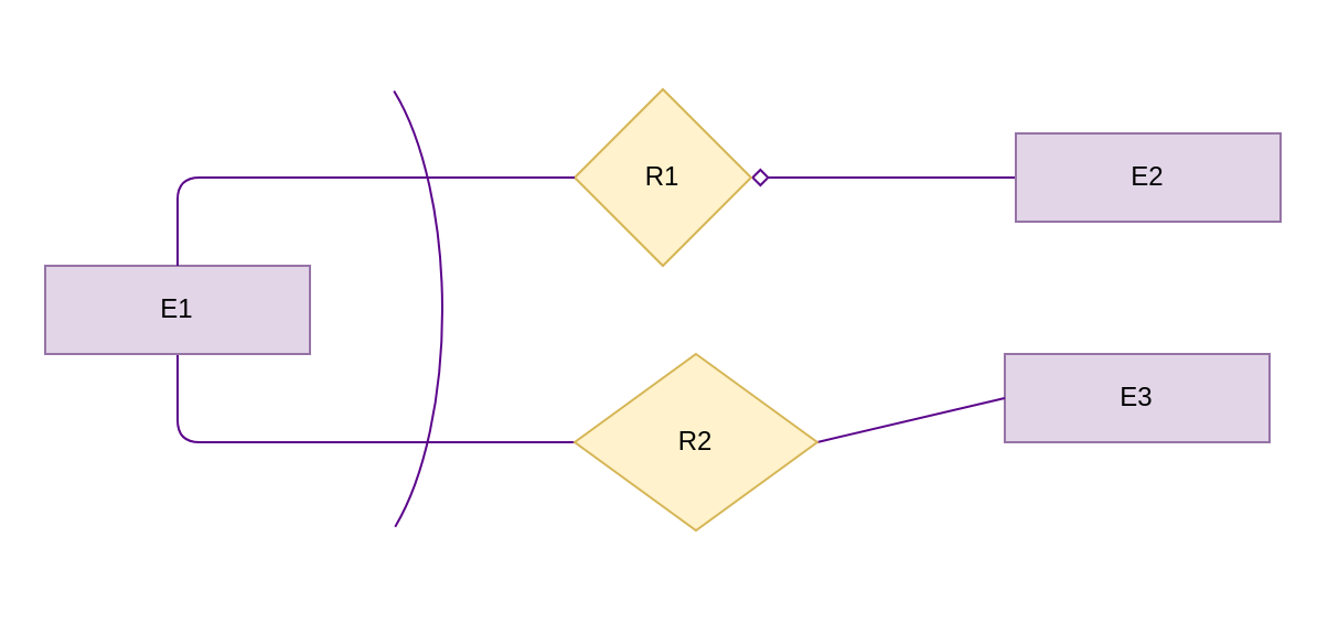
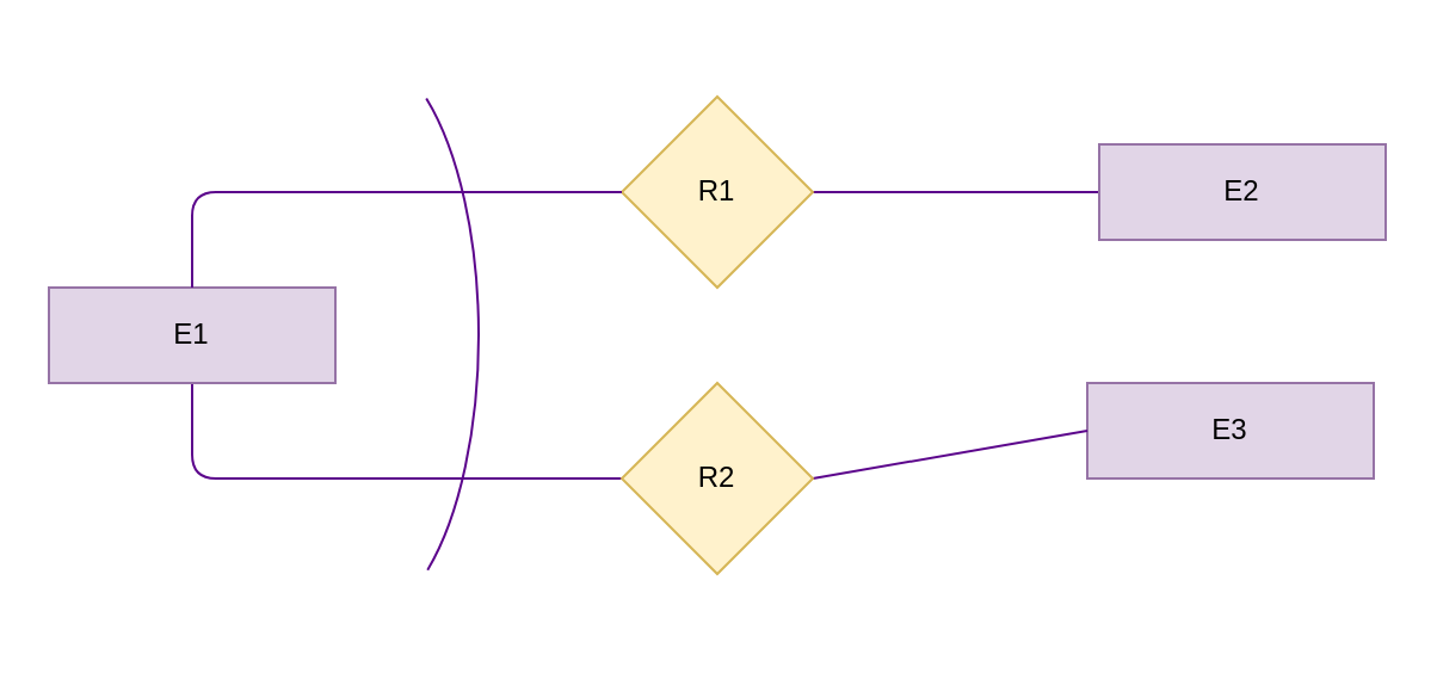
- <mxCell id="2" style="edgeStyle=none;html=1;exitX=0;exitY=0.5;exitDx=0;exitDy=0;entryX=1;entryY=0.5;entryDx=0;entryDy=0;endArrow=diamond;endFill=0;strokeColor=#5C068C;" parent="1" source="7" target="6" edge="1"><mxGeometry relative="1" as="geometry"><mxPoint x="460" y="80" as="sourcePoint" /></mxGeometry></mxCell>
+ <mxCell id="2" style="edgeStyle=none;html=1;exitX=0;exitY=0.5;exitDx=0;exitDy=0;entryX=1;entryY=0.5;entryDx=0;entryDy=0;endArrow=none;endFill=0;strokeColor=#5C068C;" parent="1" source="7" target="6" edge="1"><mxGeometry relative="1" as="geometry"><mxPoint x="460" y="80" as="sourcePoint" /></mxGeometry></mxCell>
- <mxCell id="10" value="R2" style="rhombus;whiteSpace=wrap;html=1;fillColor=#fff2cc;strokeColor=#d6b656;" vertex="1" parent="1"><mxGeometry x="260" y="160" width="110" height="80" as="geometry" /></mxCell>
+ <mxCell id="10" value="R2" style="rhombus;whiteSpace=wrap;html=1;fillColor=#fff2cc;strokeColor=#d6b656;" vertex="1" parent="1"><mxGeometry x="260" y="160" width="80" height="80" as="geometry" /></mxCell>
